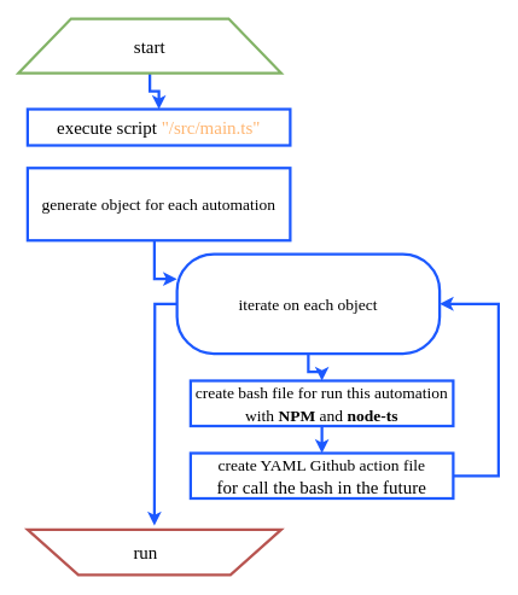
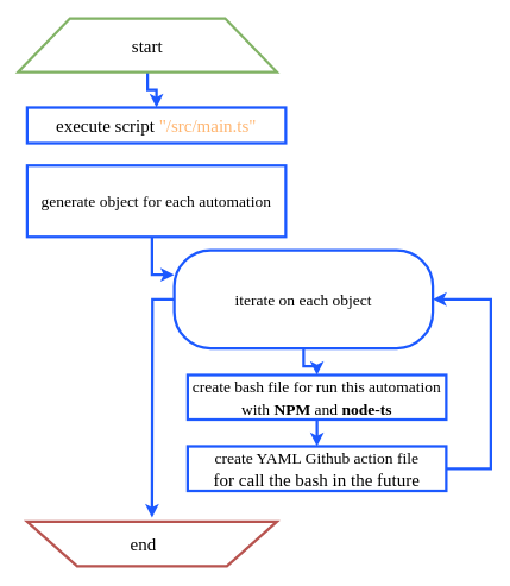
- <mxCell id="6" value="run" style="text;html=1;align=center;verticalAlign=middle;resizable=0;points=[];autosize=1;strokeColor=none;fillColor=none;fontSize=20;fontFamily=Architects Daughter;fontColor=default;" vertex="1" parent="4"><mxGeometry x="105.0" y="4.999" width="50" height="40" as="geometry" /></mxCell>
+ <mxCell id="6" value="end" style="text;html=1;align=center;verticalAlign=middle;resizable=0;points=[];autosize=1;strokeColor=none;fillColor=none;fontSize=20;fontFamily=Architects Daughter;fontColor=default;" vertex="1" parent="4"><mxGeometry x="105.0" y="4.999" width="50" height="40" as="geometry" /></mxCell>
